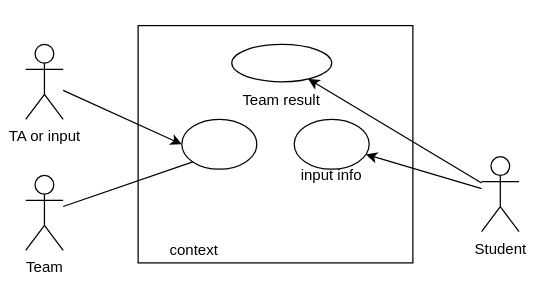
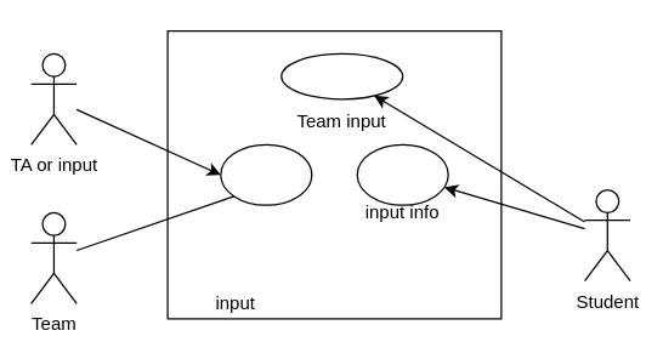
- <mxCell id="16" value="Team result" style="text;html=1;strokeColor=none;fillColor=none;align=center;verticalAlign=middle;whiteSpace=wrap;rounded=0;" vertex="1" parent="1"><mxGeometry x="180" y="65" width="90" height="30" as="geometry" /></mxCell>
+ <mxCell id="16" value="Team input" style="text;html=1;strokeColor=none;fillColor=none;align=center;verticalAlign=middle;whiteSpace=wrap;rounded=0;" vertex="1" parent="1"><mxGeometry x="180" y="65" width="90" height="30" as="geometry" /></mxCell>
- <mxCell id="13" value="context" style="text;html=1;strokeColor=none;fillColor=none;align=center;verticalAlign=middle;whiteSpace=wrap;rounded=0;" vertex="1" parent="1"><mxGeometry x="125" y="185" width="60" height="30" as="geometry" /></mxCell>
+ <mxCell id="13" value="input" style="text;html=1;strokeColor=none;fillColor=none;align=center;verticalAlign=middle;whiteSpace=wrap;rounded=0;" vertex="1" parent="1"><mxGeometry x="125" y="185" width="60" height="30" as="geometry" /></mxCell>
